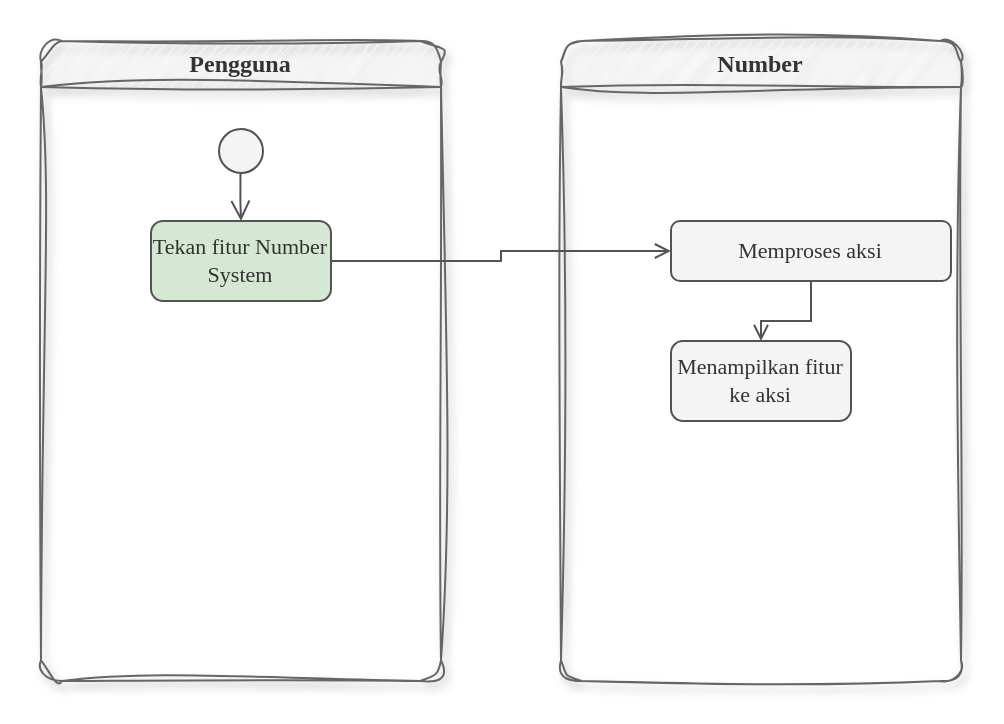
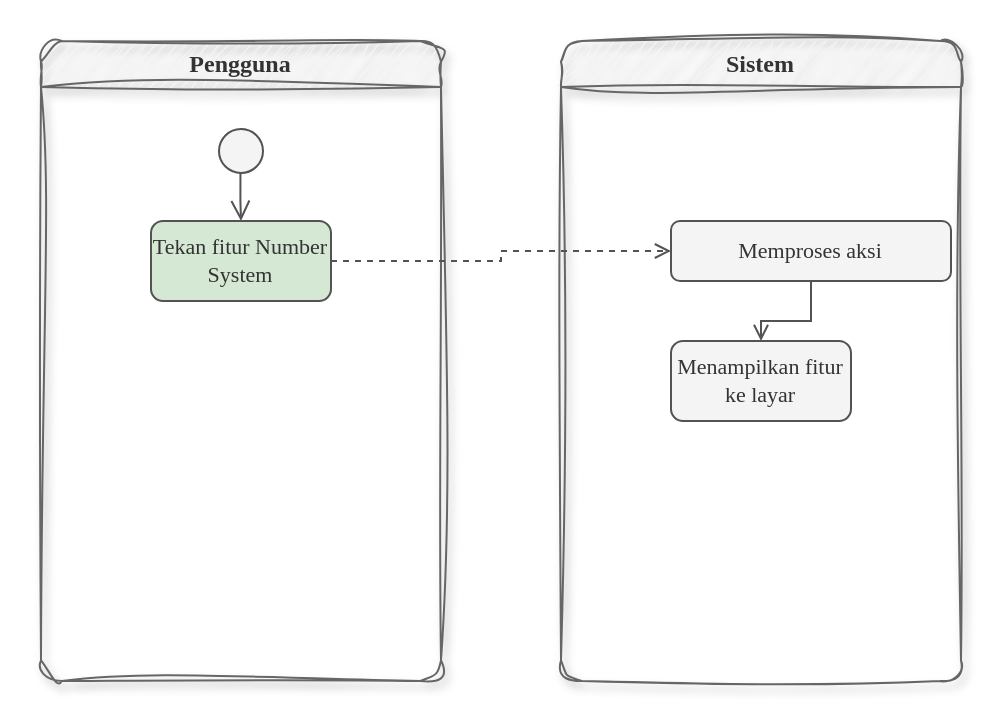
- <mxCell id="6" value="Number" style="swimlane;whiteSpace=wrap;html=1;fontFamily=Ubuntu;fontSource=https%3A%2F%2Ffonts.googleapis.com%2Fcss%3Ffamily%3DUbuntu;rounded=1;fillColor=#f5f5f5;fontColor=#333333;strokeColor=#666666;swimlaneFillColor=none;glass=0;shadow=1;sketch=1;curveFitting=1;jiggle=2;" vertex="1" parent="1"><mxGeometry x="280" y="20" width="200" height="320" as="geometry" /></mxCell>
+ <mxCell id="6" value="Sistem" style="swimlane;whiteSpace=wrap;html=1;fontFamily=Ubuntu;fontSource=https%3A%2F%2Ffonts.googleapis.com%2Fcss%3Ffamily%3DUbuntu;rounded=1;fillColor=#f5f5f5;fontColor=#333333;strokeColor=#666666;swimlaneFillColor=none;glass=0;shadow=1;sketch=1;curveFitting=1;jiggle=2;" vertex="1" parent="1"><mxGeometry x="280" y="20" width="200" height="320" as="geometry" /></mxCell>
- <mxCell id="10" value="" style="edgeStyle=orthogonalEdgeStyle;rounded=0;orthogonalLoop=1;jettySize=auto;html=1;endArrow=open;endFill=0;strokeColor=#535353;" edge="1" parent="1" source="5" target="8"><mxGeometry relative="1" as="geometry" /></mxCell>
+ <mxCell id="10" value="" style="edgeStyle=orthogonalEdgeStyle;rounded=0;orthogonalLoop=1;jettySize=auto;html=1;endArrow=open;endFill=0;strokeColor=#535353;dashed=1;" edge="1" parent="1" source="5" target="8"><mxGeometry relative="1" as="geometry" /></mxCell>
- <mxCell id="9" value="Menampilkan fitur ke aksi" style="rounded=1;whiteSpace=wrap;html=1;fontSize=11;fontFamily=Ubuntu;fillColor=#f4f4f4;strokeColor=#535353;fontColor=#333333;fontSource=https%3A%2F%2Ffonts.googleapis.com%2Fcss%3Ffamily%3DUbuntu;" vertex="1" parent="6"><mxGeometry x="55" y="150" width="90" height="40" as="geometry" /></mxCell>
+ <mxCell id="9" value="Menampilkan fitur ke layar" style="rounded=1;whiteSpace=wrap;html=1;fontSize=11;fontFamily=Ubuntu;fillColor=#f4f4f4;strokeColor=#535353;fontColor=#333333;fontSource=https%3A%2F%2Ffonts.googleapis.com%2Fcss%3Ffamily%3DUbuntu;" vertex="1" parent="6"><mxGeometry x="55" y="150" width="90" height="40" as="geometry" /></mxCell>
